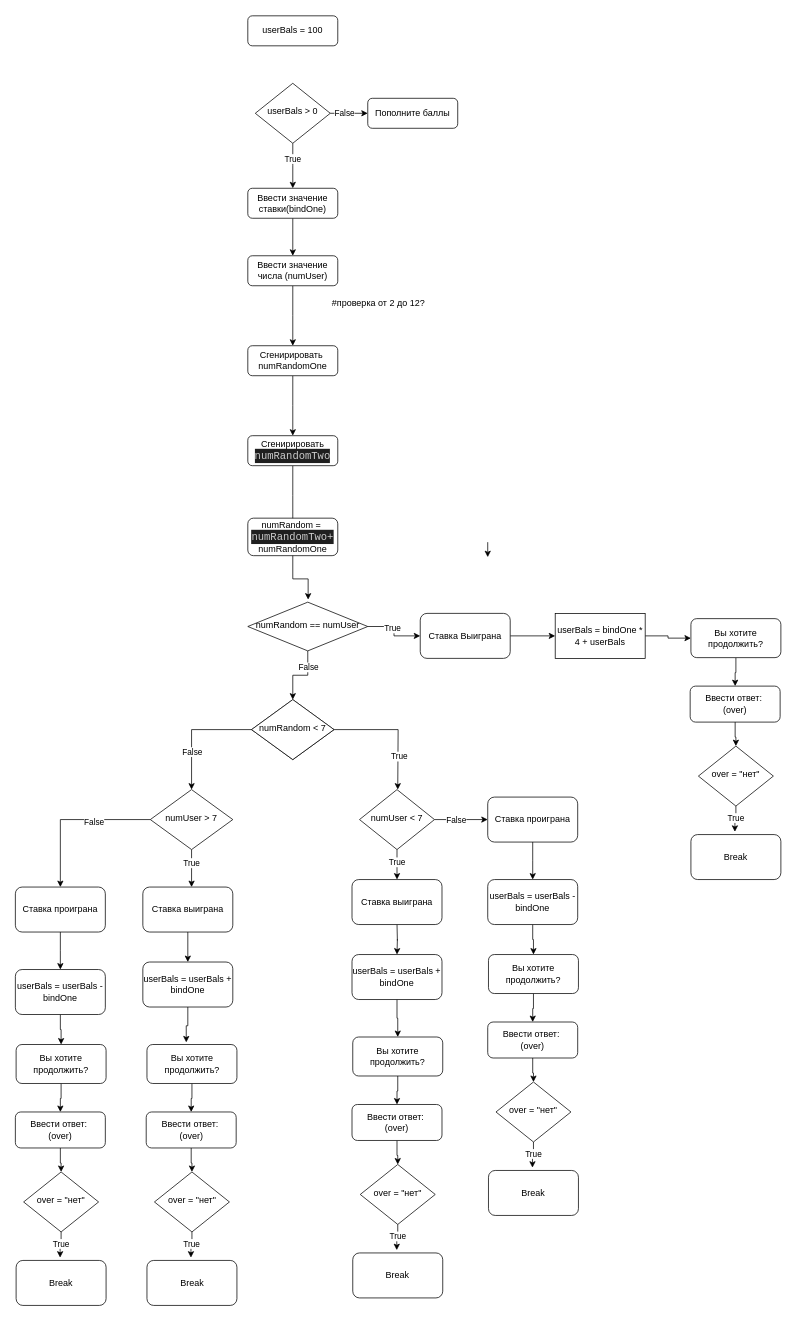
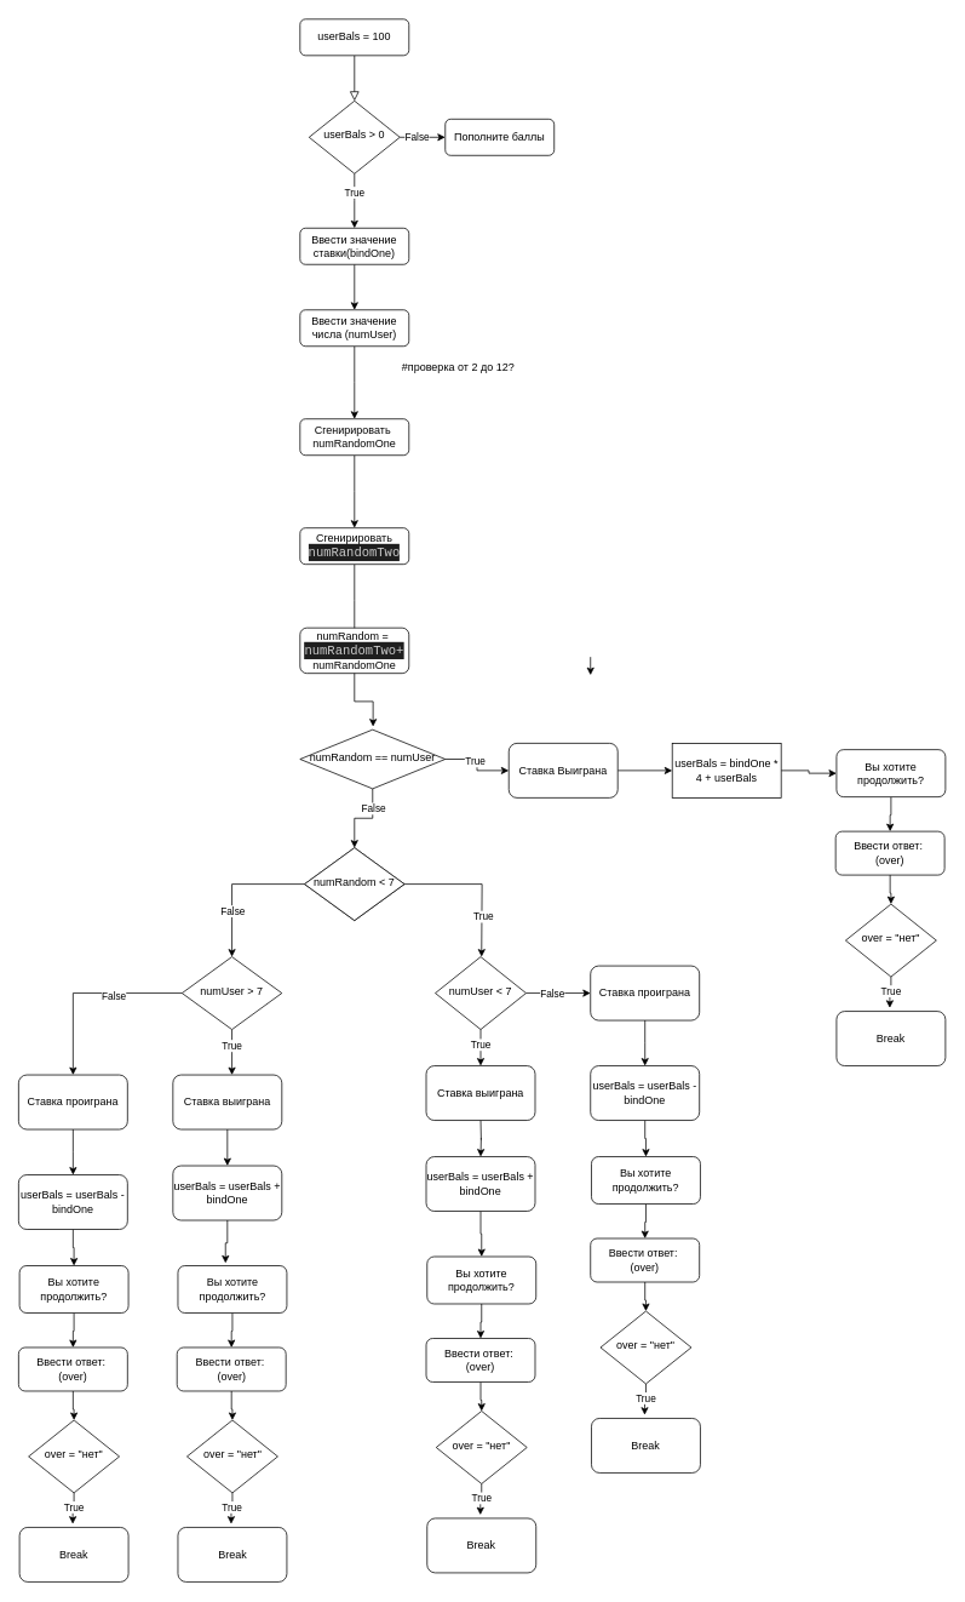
+ <mxCell id="2" value="" style="rounded=0;html=1;jettySize=auto;orthogonalLoop=1;fontSize=11;endArrow=block;endFill=0;endSize=8;strokeWidth=1;shadow=0;labelBackgroundColor=none;edgeStyle=orthogonalEdgeStyle;" parent="1" source="3" target="8" edge="1"><mxGeometry relative="1" as="geometry" /></mxCell>
